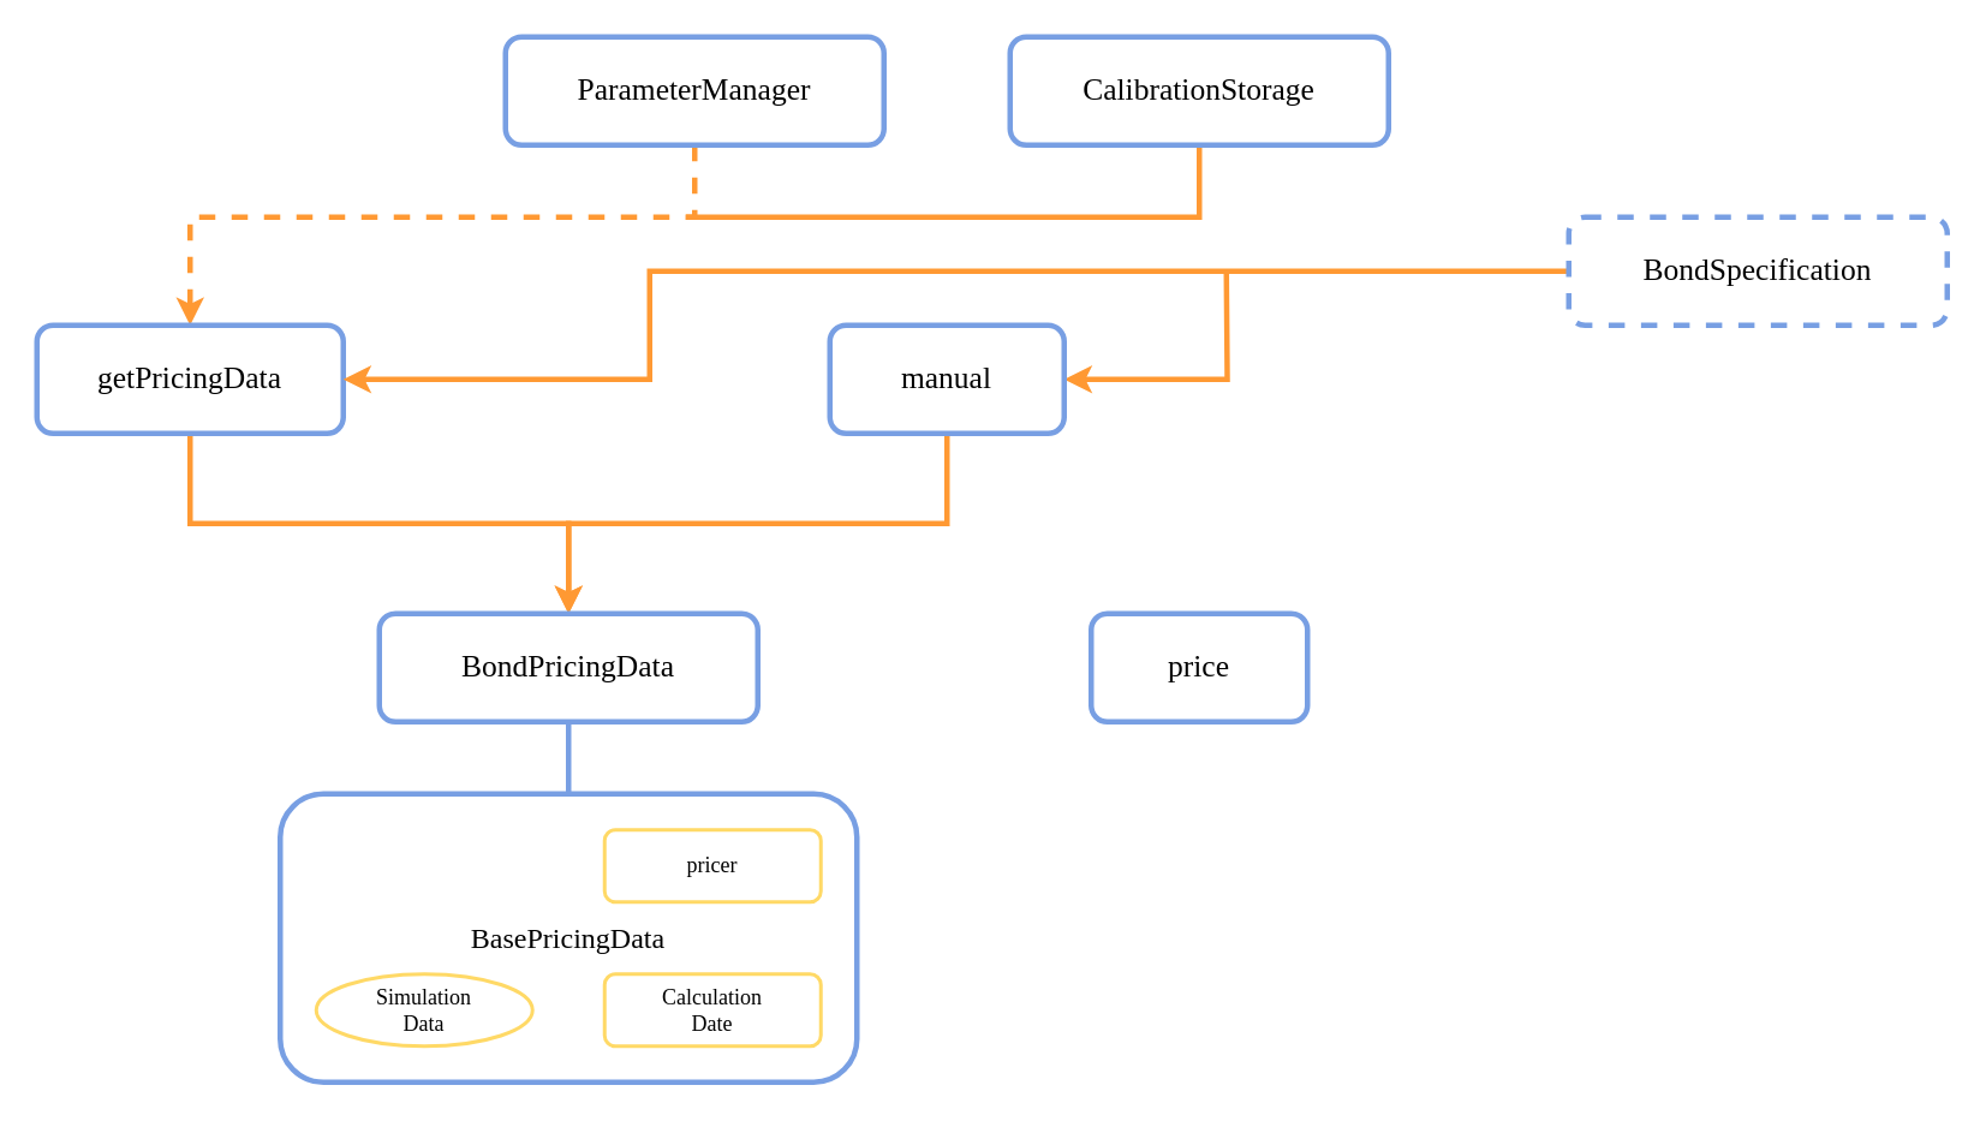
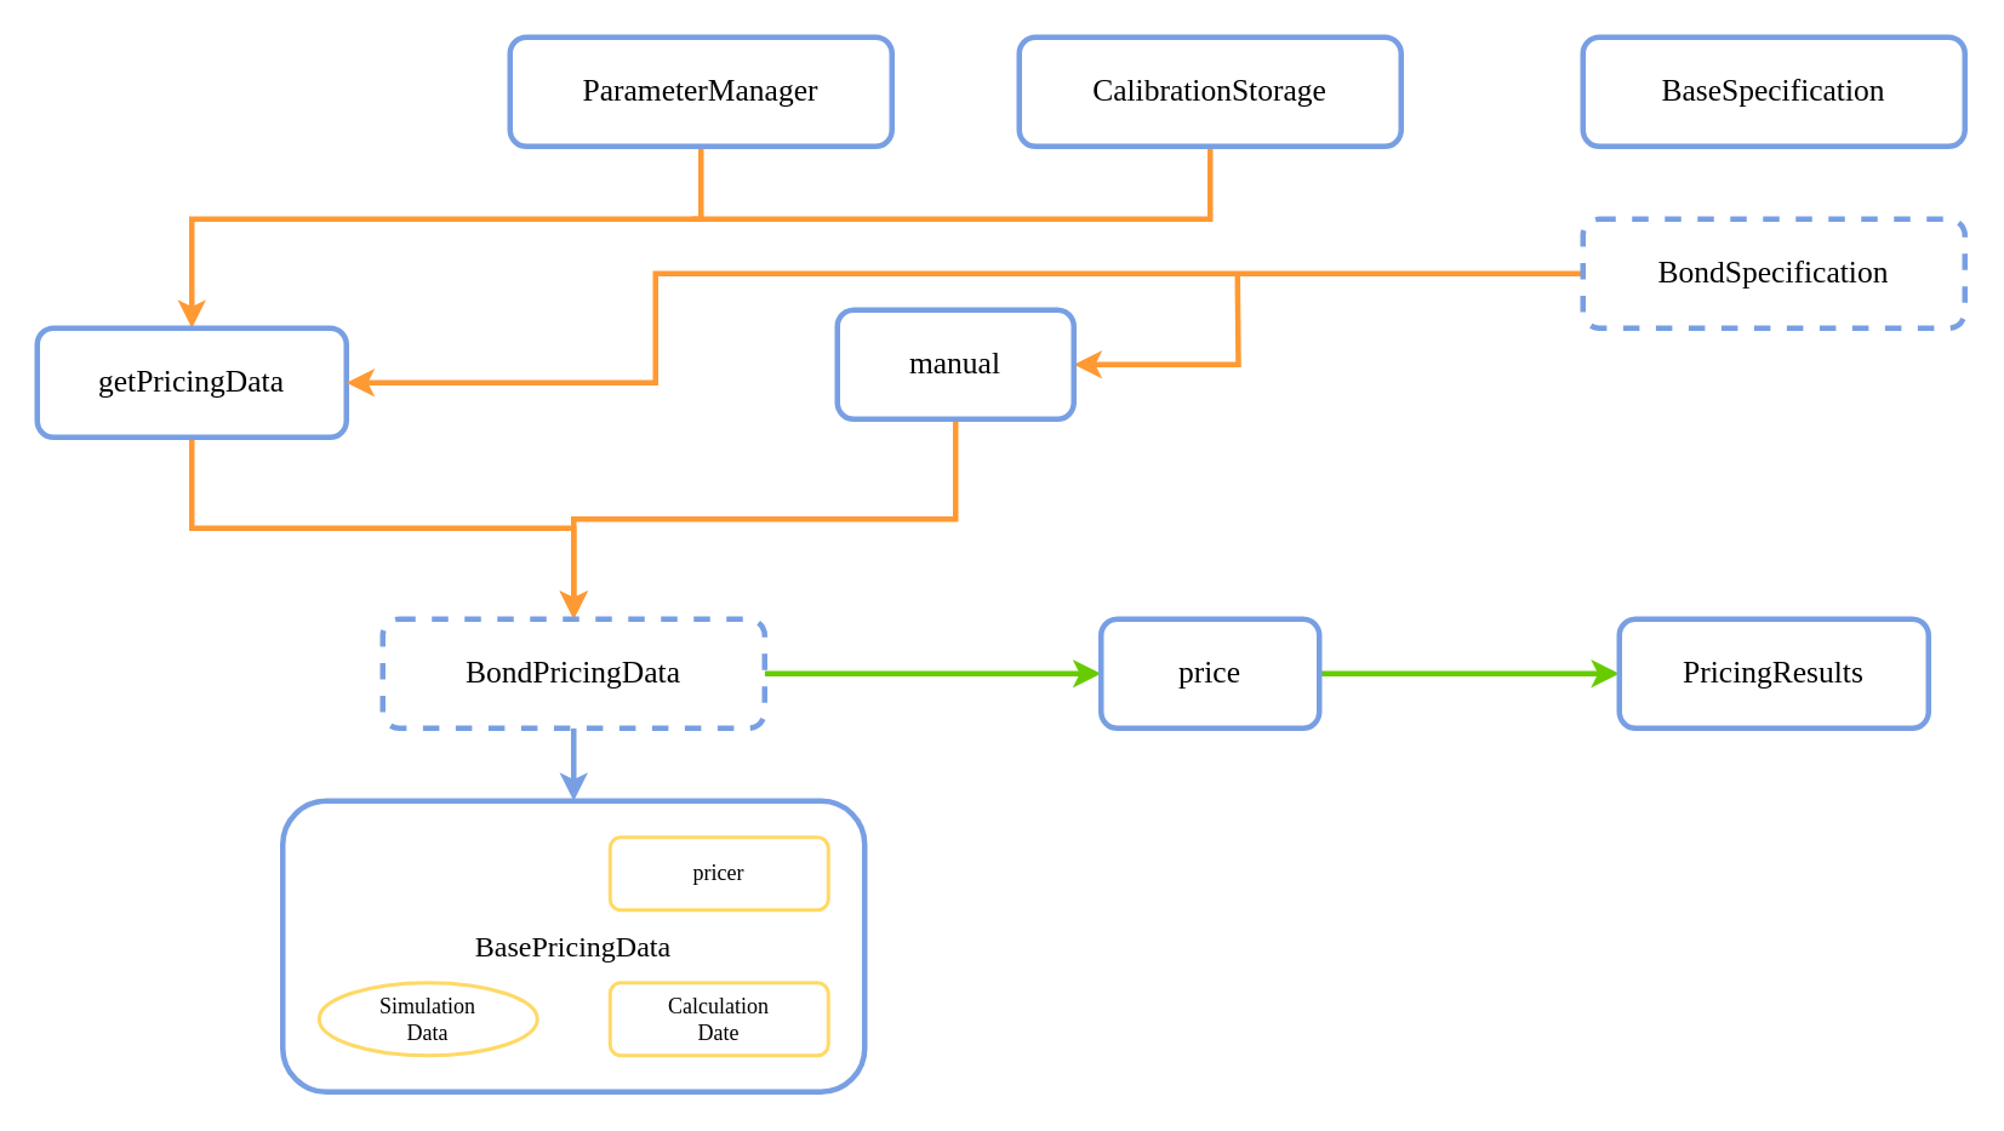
+ <mxCell id="6" value="BaseSpecification" style="rounded=1;whiteSpace=wrap;html=1;fontFamily=Verdana;fontSize=17;strokeWidth=3;strokeColor=#789FE3;" vertex="1" parent="1"><mxGeometry x="870" y="20" width="210" height="60" as="geometry" /></mxCell>
- <mxCell id="2" style="edgeStyle=orthogonalEdgeStyle;rounded=0;orthogonalLoop=1;jettySize=auto;html=1;exitX=0.5;exitY=1;exitDx=0;exitDy=0;fontFamily=Verdana;fontSize=16;entryX=0.5;entryY=0;entryDx=0;entryDy=0;strokeWidth=3;strokeColor=#FF9933;dashed=1;" edge="1" parent="1" source="3" target="8"><mxGeometry relative="1" as="geometry"><mxPoint x="385" y="140" as="targetPoint" /><Array as="points"><mxPoint x="385" y="120" /><mxPoint x="105" y="120" /></Array></mxGeometry></mxCell>
+ <mxCell id="2" style="edgeStyle=orthogonalEdgeStyle;rounded=0;orthogonalLoop=1;jettySize=auto;html=1;exitX=0.5;exitY=1;exitDx=0;exitDy=0;fontFamily=Verdana;fontSize=16;entryX=0.5;entryY=0;entryDx=0;entryDy=0;strokeWidth=3;strokeColor=#FF9933;" edge="1" parent="1" source="3" target="8"><mxGeometry relative="1" as="geometry"><mxPoint x="385" y="140" as="targetPoint" /><Array as="points"><mxPoint x="385" y="120" /><mxPoint x="105" y="120" /></Array></mxGeometry></mxCell>
- <mxCell id="11" value="manual" style="rounded=1;whiteSpace=wrap;html=1;fontFamily=Verdana;fontSize=17;strokeWidth=3;strokeColor=#789FE3;" vertex="1" parent="1"><mxGeometry x="460" y="180" width="130" height="60" as="geometry" /></mxCell>
+ <mxCell id="11" value="manual" style="rounded=1;whiteSpace=wrap;html=1;fontFamily=Verdana;fontSize=17;strokeWidth=3;strokeColor=#789FE3;" vertex="1" parent="1"><mxGeometry x="460" y="170" width="130" height="60" as="geometry" /></mxCell>
- <mxCell id="14" value="BondPricingData" style="rounded=1;whiteSpace=wrap;html=1;fontFamily=Verdana;fontSize=17;strokeWidth=3;strokeColor=#789FE3;movable=1;resizable=1;rotatable=1;deletable=1;editable=1;connectable=1;" vertex="1" parent="1"><mxGeometry x="210" y="340" width="210" height="60" as="geometry" /></mxCell>
+ <mxCell id="14" value="BondPricingData" style="rounded=1;whiteSpace=wrap;html=1;fontFamily=Verdana;fontSize=17;strokeWidth=3;strokeColor=#789FE3;movable=1;resizable=1;rotatable=1;deletable=1;editable=1;connectable=1;dashed=1;" vertex="1" parent="1"><mxGeometry x="210" y="340" width="210" height="60" as="geometry" /></mxCell>
+ <mxCell id="12" style="edgeStyle=none;rounded=0;orthogonalLoop=1;jettySize=auto;html=1;exitX=1;exitY=0.5;exitDx=0;exitDy=0;endArrow=classic;endFill=1;strokeColor=#66CC00;strokeWidth=3;fontFamily=Verdana;fontSize=16;" edge="1" parent="1" source="14" target="18"><mxGeometry relative="1" as="geometry" /></mxCell>
+ <mxCell id="17" style="edgeStyle=none;rounded=0;orthogonalLoop=1;jettySize=auto;html=1;exitX=1;exitY=0.5;exitDx=0;exitDy=0;entryX=0;entryY=0.5;entryDx=0;entryDy=0;endArrow=classic;endFill=1;strokeColor=#66CC00;strokeWidth=3;fontFamily=Verdana;fontSize=16;" edge="1" parent="1" source="18" target="19"><mxGeometry relative="1" as="geometry" /></mxCell>
+ <mxCell id="19" value="PricingResults" style="rounded=1;whiteSpace=wrap;html=1;fontFamily=Verdana;fontSize=17;strokeWidth=3;strokeColor=#789FE3;" vertex="1" parent="1"><mxGeometry x="890" y="340" width="170" height="60" as="geometry" /></mxCell>
- <mxCell id="13" style="edgeStyle=none;rounded=0;orthogonalLoop=1;jettySize=auto;html=1;exitX=0.5;exitY=1;exitDx=0;exitDy=0;endArrow=none;endFill=1;strokeColor=#789FE3;strokeWidth=3;fontFamily=Verdana;fontSize=12;" edge="1" parent="1" source="14" target="21"><mxGeometry relative="1" as="geometry" /></mxCell>
+ <mxCell id="13" style="edgeStyle=none;rounded=0;orthogonalLoop=1;jettySize=auto;html=1;exitX=0.5;exitY=1;exitDx=0;exitDy=0;endArrow=classic;endFill=1;strokeColor=#789FE3;strokeWidth=3;fontFamily=Verdana;fontSize=12;" edge="1" parent="1" source="14" target="21"><mxGeometry relative="1" as="geometry" /></mxCell>
